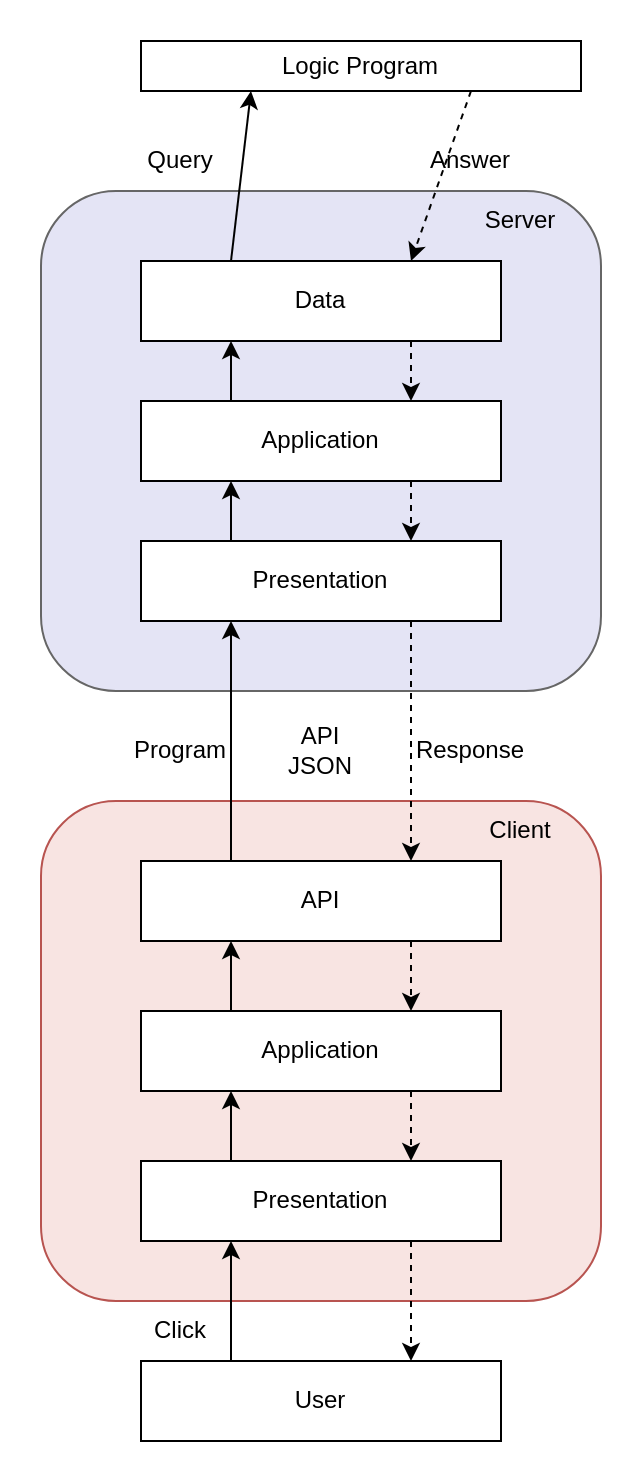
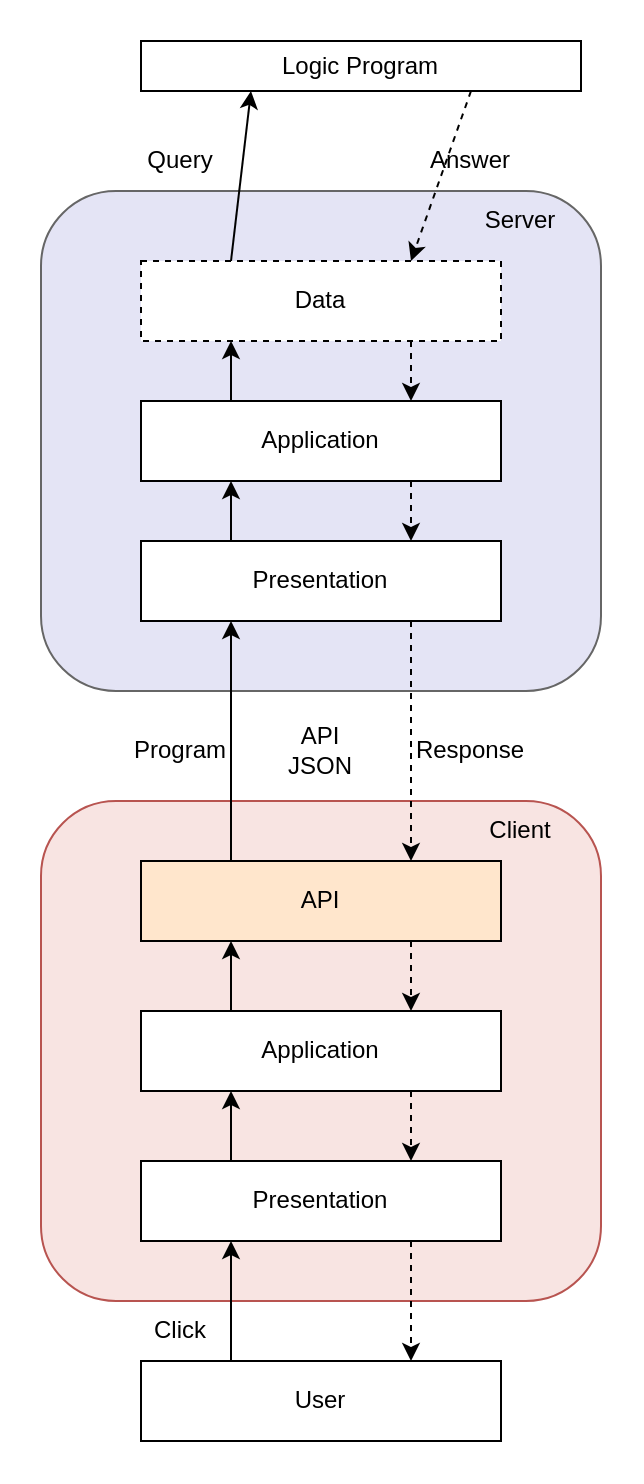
- <mxCell id="5" value="Data" style="rounded=0;whiteSpace=wrap;html=1;" parent="1" vertex="1"><mxGeometry x="70" y="130" width="180" height="40" as="geometry" /></mxCell>
+ <mxCell id="5" value="Data" style="rounded=0;whiteSpace=wrap;html=1;dashed=1;" parent="1" vertex="1"><mxGeometry x="70" y="130" width="180" height="40" as="geometry" /></mxCell>
- <mxCell id="16" value="API" style="rounded=0;whiteSpace=wrap;html=1;" parent="1" vertex="1"><mxGeometry x="70" y="430" width="180" height="40" as="geometry" /></mxCell>
+ <mxCell id="16" value="API" style="rounded=0;whiteSpace=wrap;html=1;fillColor=#ffe6cc;" parent="1" vertex="1"><mxGeometry x="70" y="430" width="180" height="40" as="geometry" /></mxCell>
